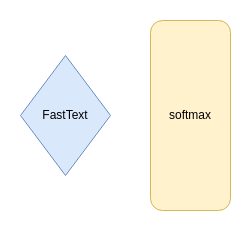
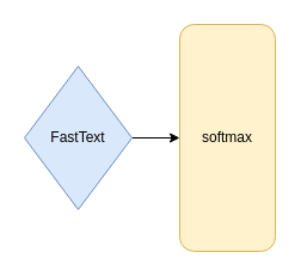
+ <mxCell id="2" value="" style="edgeStyle=orthogonalEdgeStyle;rounded=0;orthogonalLoop=1;jettySize=auto;html=1;" edge="1" parent="1" source="3" target="4"><mxGeometry relative="1" as="geometry" /></mxCell>
